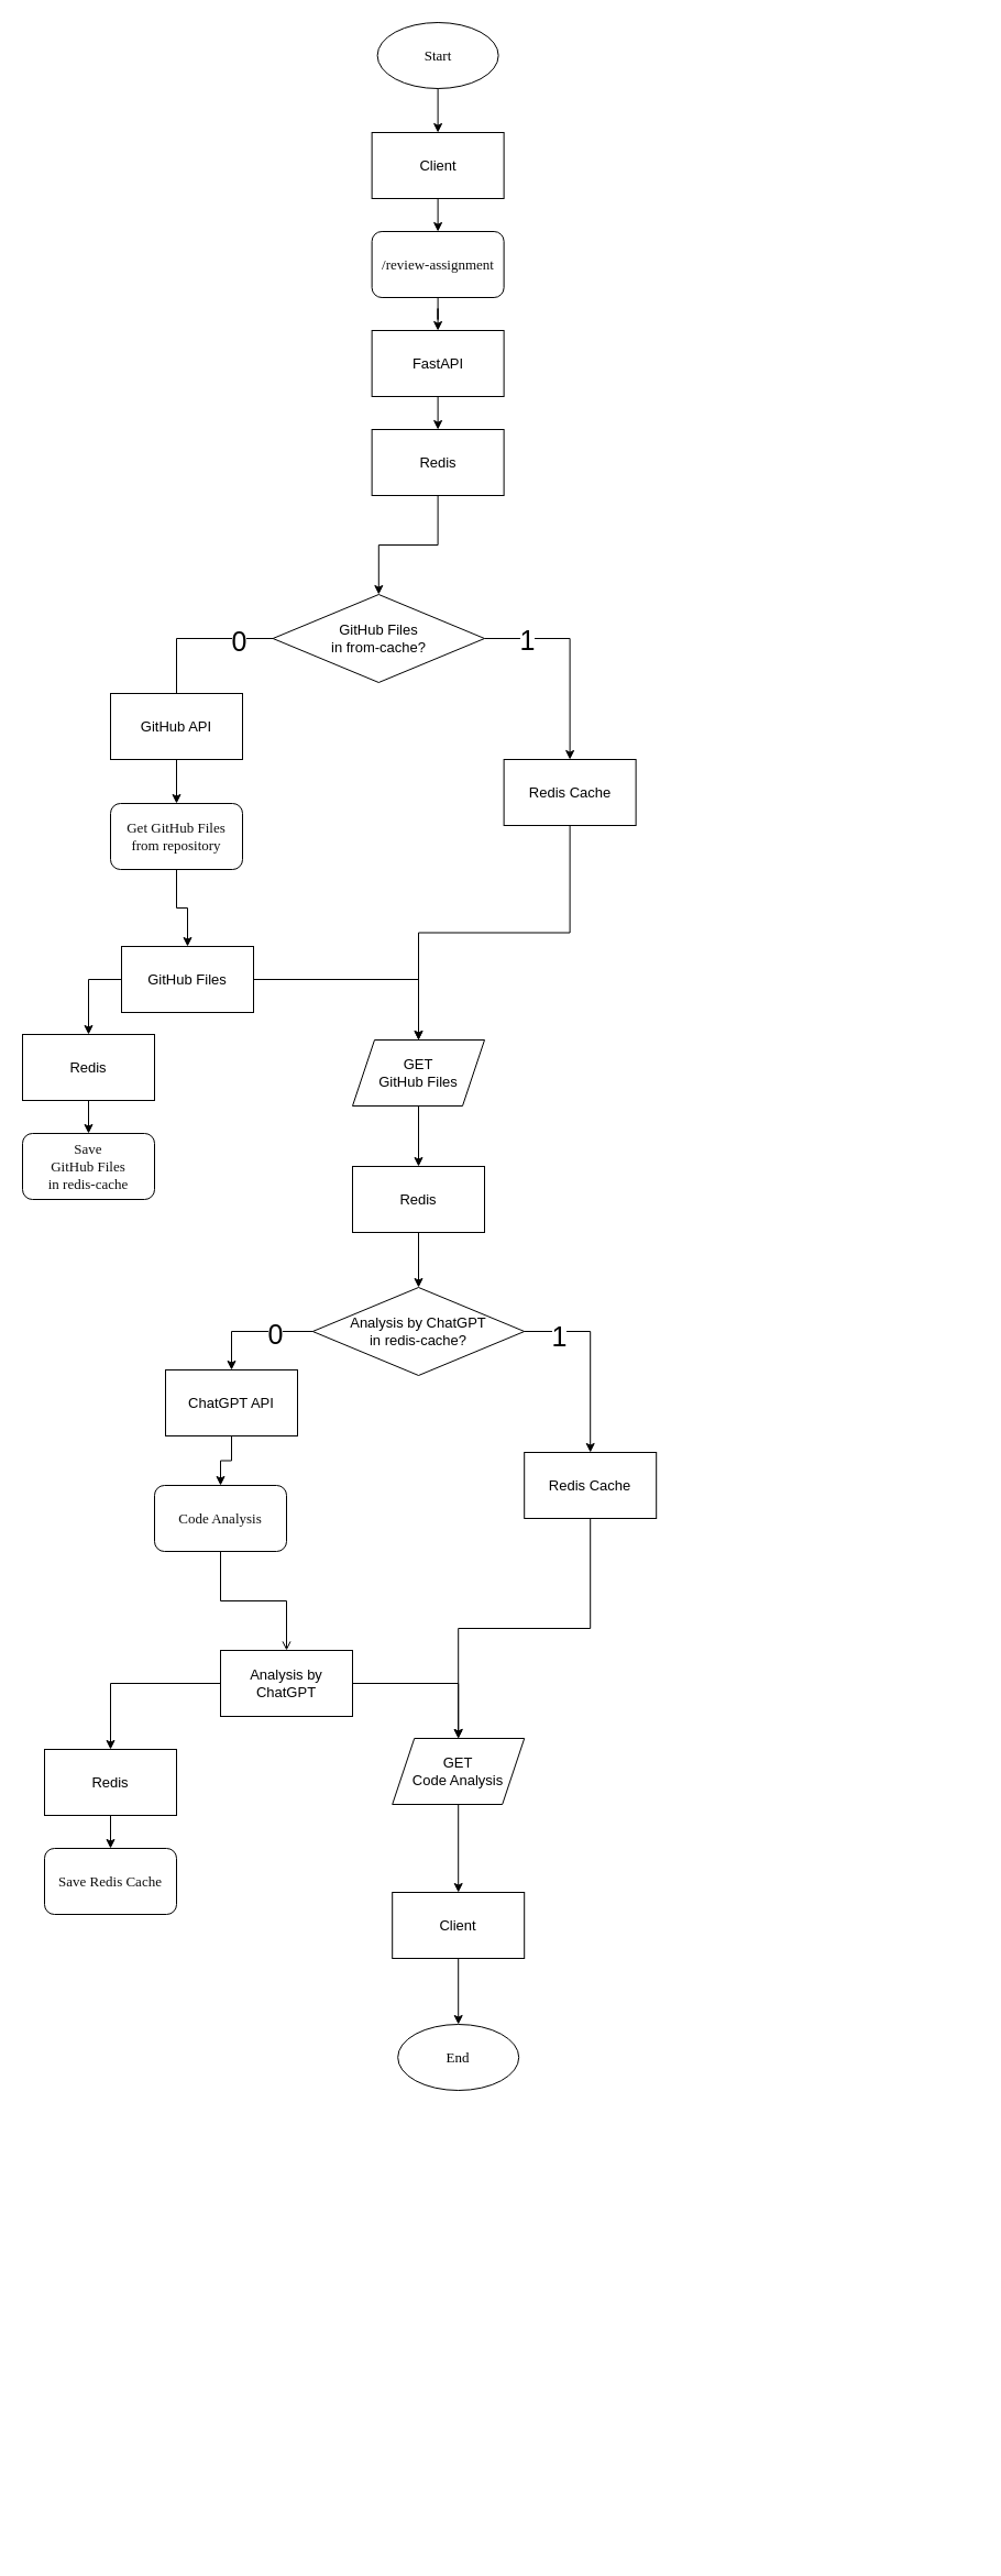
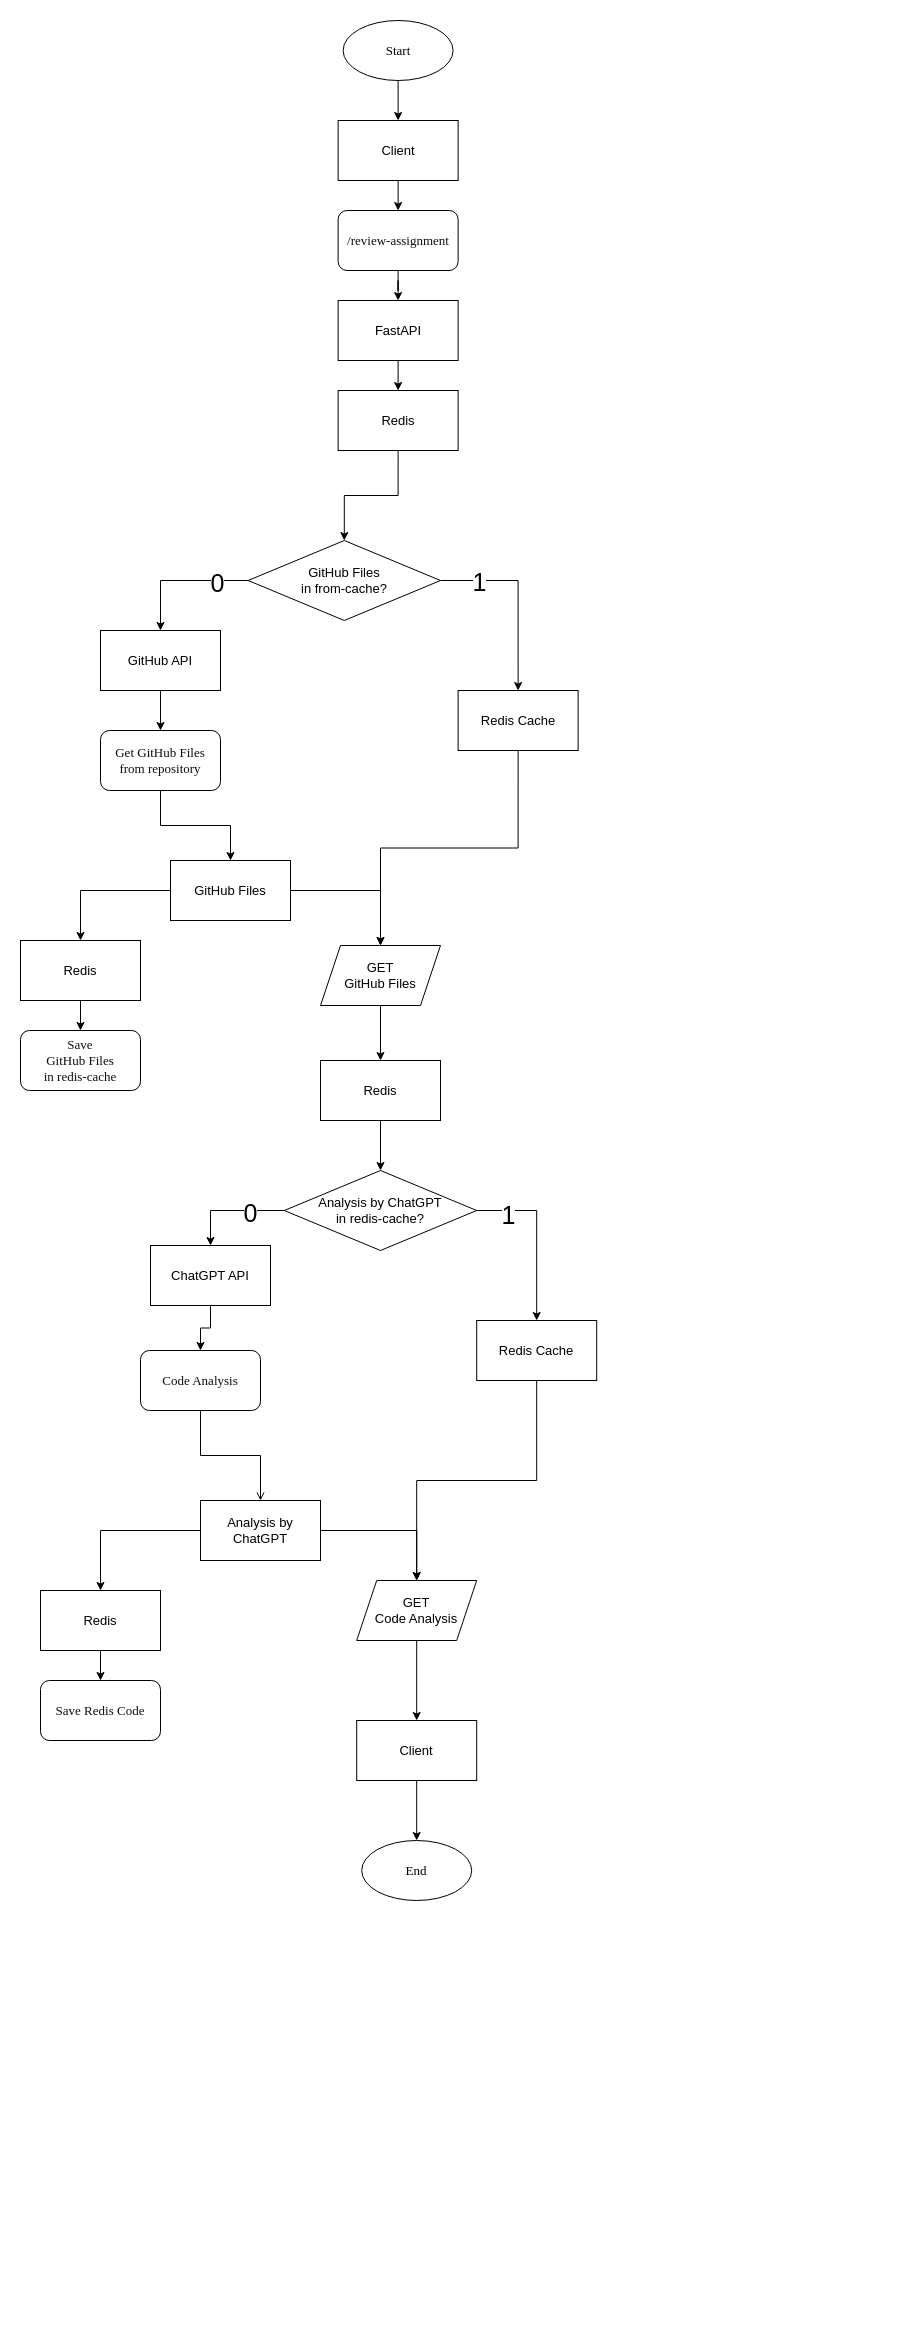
- <mxCell id="22" style="edgeStyle=orthogonalEdgeStyle;rounded=0;orthogonalLoop=1;jettySize=auto;html=1;exitX=0;exitY=0.5;exitDx=0;exitDy=0;entryX=0.5;entryY=0;entryDx=0;entryDy=0;fontSize=13;align=center;endArrow=none;" edge="1" parent="1" source="12" target="21"><mxGeometry relative="1" as="geometry" /></mxCell>
+ <mxCell id="22" style="edgeStyle=orthogonalEdgeStyle;rounded=0;orthogonalLoop=1;jettySize=auto;html=1;exitX=0;exitY=0.5;exitDx=0;exitDy=0;entryX=0.5;entryY=0;entryDx=0;entryDy=0;fontSize=13;align=center;" edge="1" parent="1" source="12" target="21"><mxGeometry relative="1" as="geometry" /></mxCell>
- <mxCell id="53" value="GitHub Files" style="rounded=0;whiteSpace=wrap;html=1;fontSize=13;align=center;" vertex="1" parent="1"><mxGeometry x="110" y="860" width="120" height="60" as="geometry" /></mxCell>
+ <mxCell id="53" value="GitHub Files" style="rounded=0;whiteSpace=wrap;html=1;fontSize=13;align=center;" vertex="1" parent="1"><mxGeometry x="170" y="860" width="120" height="60" as="geometry" /></mxCell>
- <mxCell id="29" value="&lt;p style=&quot;margin: 0px; font-variant-numeric: normal; font-variant-east-asian: normal; font-variant-alternates: normal; font-size-adjust: none; font-kerning: auto; font-optical-sizing: auto; font-feature-settings: normal; font-variation-settings: normal; font-variant-position: normal; font-stretch: normal; line-height: normal; font-family: &amp;quot;.AppleSystemUIFontMonospaced&amp;quot;; color: rgb(14, 14, 14);&quot; class=&quot;p1&quot;&gt;Save Redis Cache&lt;/p&gt;" style="rounded=1;whiteSpace=wrap;html=1;fontSize=13;align=center;" vertex="1" parent="1"><mxGeometry x="40" y="1680" width="120" height="60" as="geometry" /></mxCell>
+ <mxCell id="29" value="&lt;p style=&quot;margin: 0px; font-variant-numeric: normal; font-variant-east-asian: normal; font-variant-alternates: normal; font-size-adjust: none; font-kerning: auto; font-optical-sizing: auto; font-feature-settings: normal; font-variation-settings: normal; font-variant-position: normal; font-stretch: normal; line-height: normal; font-family: &amp;quot;.AppleSystemUIFontMonospaced&amp;quot;; color: rgb(14, 14, 14);&quot; class=&quot;p1&quot;&gt;Save Redis Code&lt;/p&gt;" style="rounded=1;whiteSpace=wrap;html=1;fontSize=13;align=center;" vertex="1" parent="1"><mxGeometry x="40" y="1680" width="120" height="60" as="geometry" /></mxCell>
